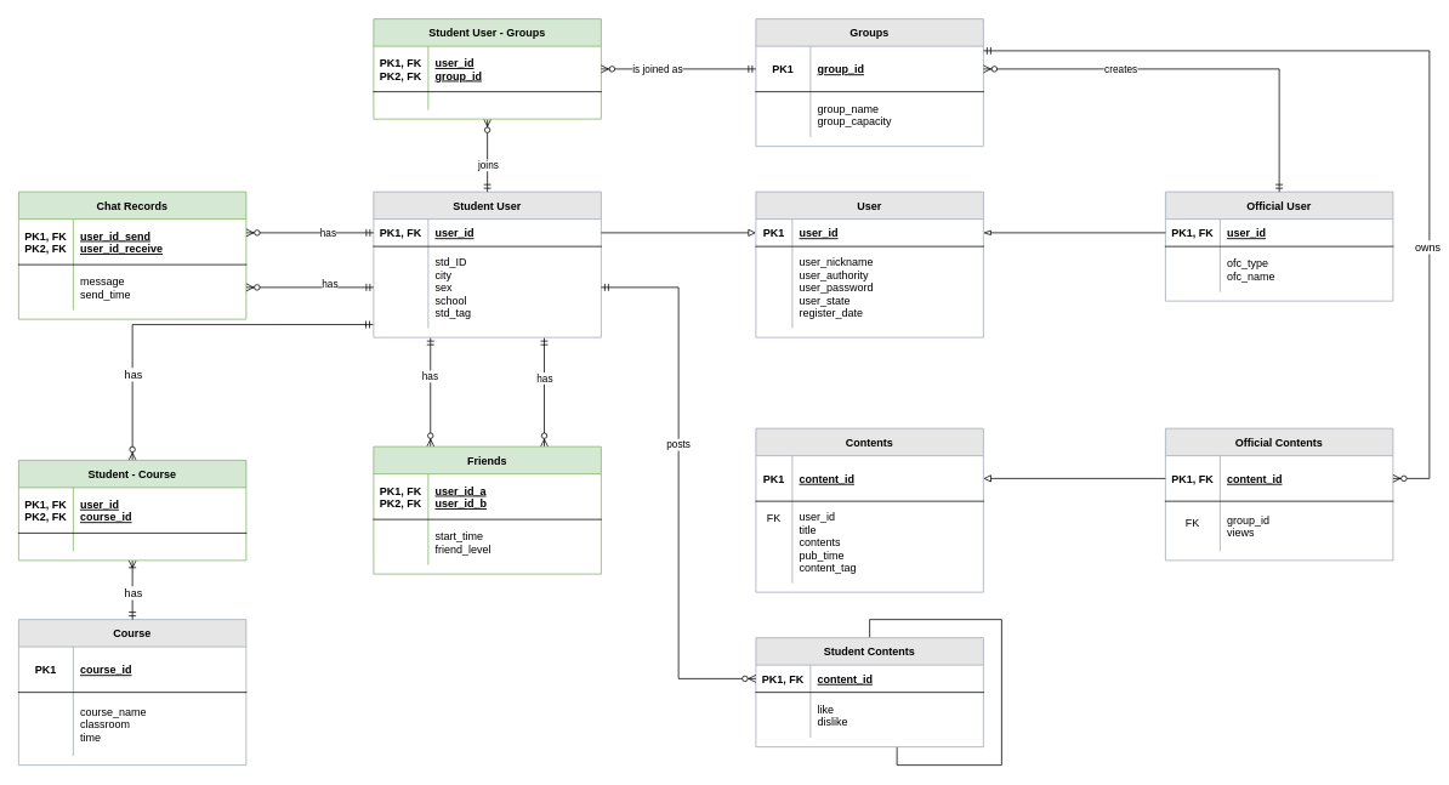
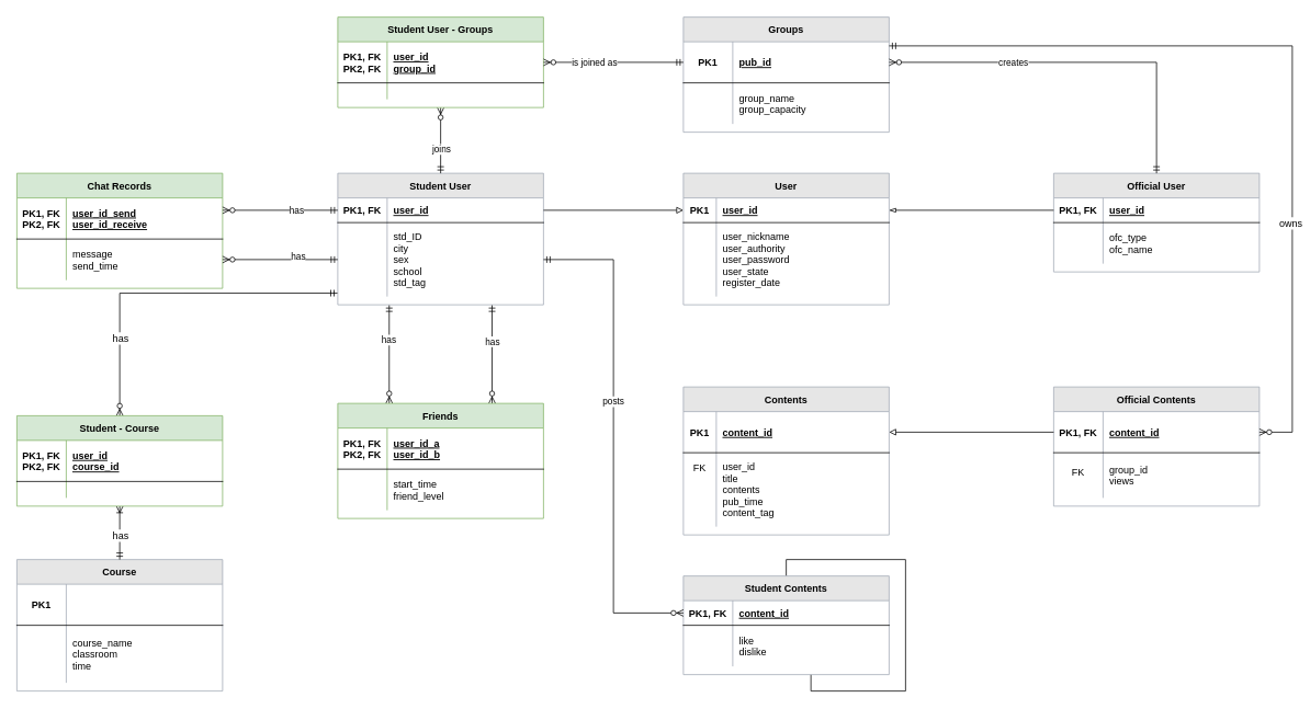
- <mxCell id="37" value="group_id" style="shape=partialRectangle;overflow=hidden;connectable=0;fillColor=none;top=0;left=0;bottom=0;right=0;align=left;spacingLeft=6;fontStyle=5;" parent="35" vertex="1"><mxGeometry x="60" width="190" height="50" as="geometry" /></mxCell>
+ <mxCell id="37" value="pub_id" style="shape=partialRectangle;overflow=hidden;connectable=0;fillColor=none;top=0;left=0;bottom=0;right=0;align=left;spacingLeft=6;fontStyle=5;" parent="35" vertex="1"><mxGeometry x="60" width="190" height="50" as="geometry" /></mxCell>
- <mxCell id="88" value="course_id" style="shape=partialRectangle;overflow=hidden;connectable=0;fillColor=none;top=0;left=0;bottom=0;right=0;align=left;spacingLeft=6;fontStyle=5;" parent="86" vertex="1"><mxGeometry x="60" width="190" height="50" as="geometry" /></mxCell>
